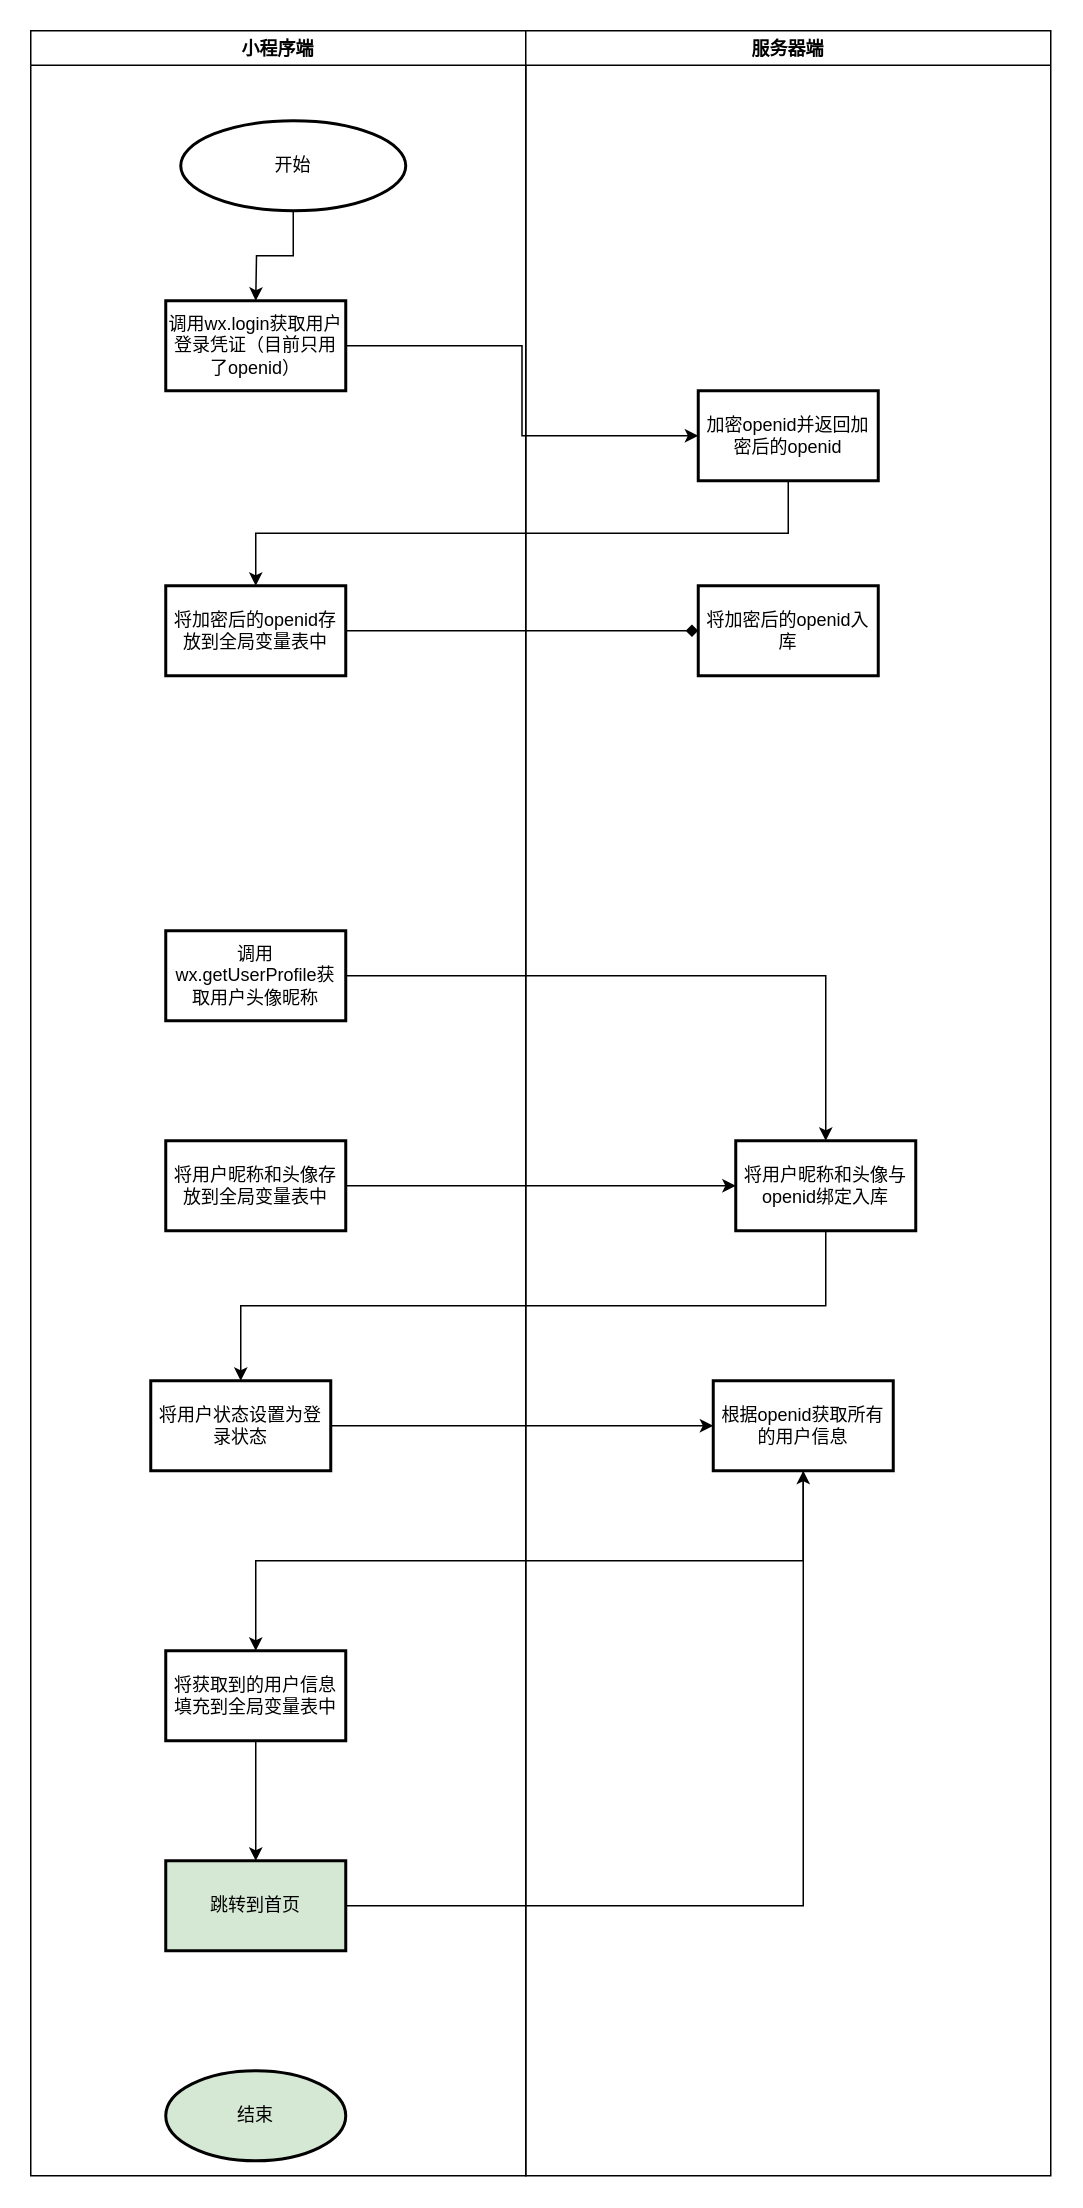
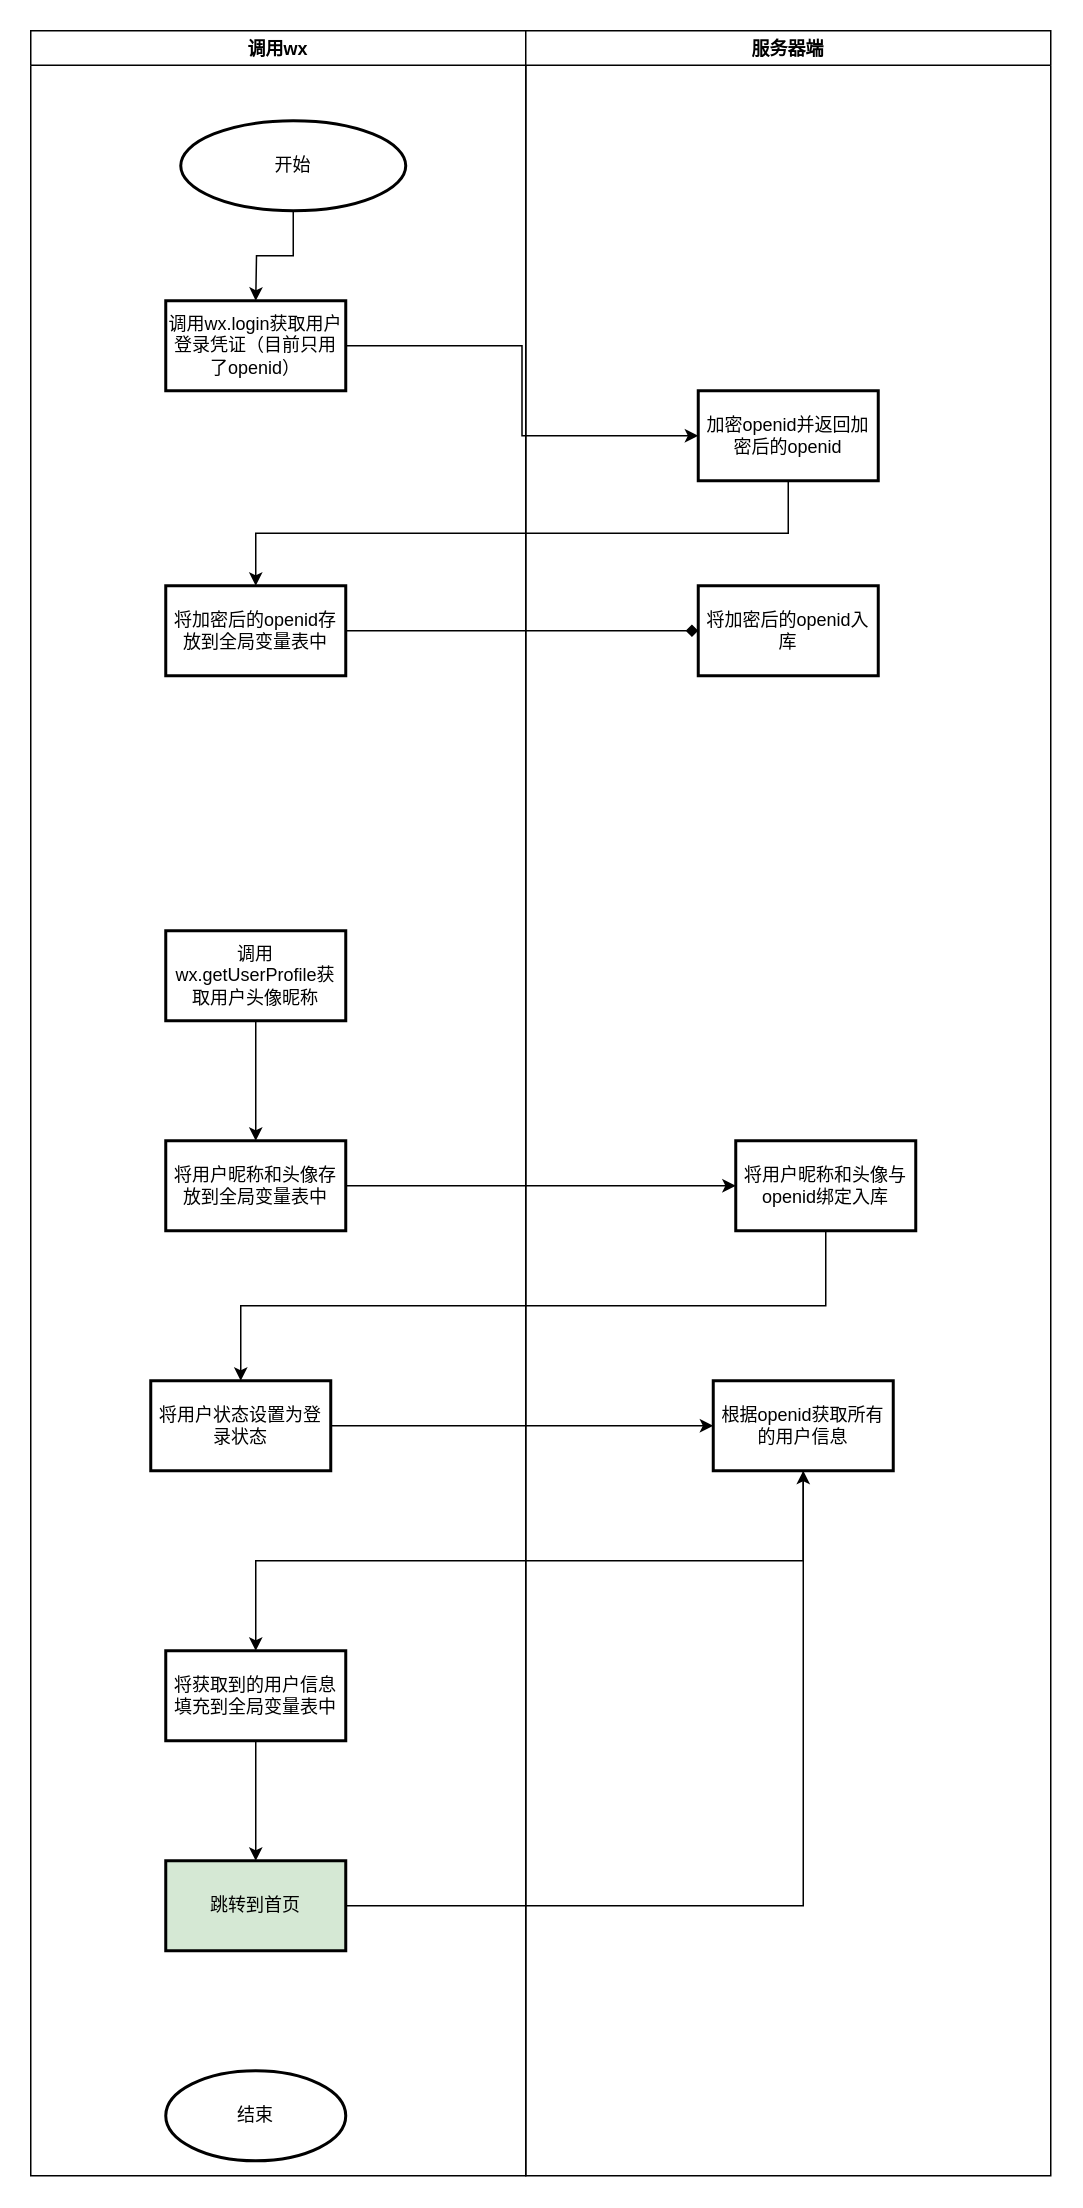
- <mxCell id="2" value="小程序端" style="swimlane;" parent="1" vertex="1"><mxGeometry x="20" y="20" width="330" height="1430" as="geometry" /></mxCell>
+ <mxCell id="2" value="调用wx" style="swimlane;" parent="1" vertex="1"><mxGeometry x="20" y="20" width="330" height="1430" as="geometry" /></mxCell>
- <mxCell id="9" value="" style="edgeStyle=orthogonalEdgeStyle;rounded=0;orthogonalLoop=1;jettySize=auto;html=1;" parent="2" source="7" target="17" edge="1"><mxGeometry relative="1" as="geometry" /></mxCell>
+ <mxCell id="9" value="" style="edgeStyle=orthogonalEdgeStyle;rounded=0;orthogonalLoop=1;jettySize=auto;html=1;" parent="2" source="7" target="8" edge="1"><mxGeometry relative="1" as="geometry" /></mxCell>
- <mxCell id="14" value="结束" style="ellipse;whiteSpace=wrap;html=1;strokeWidth=2;fillColor=#d5e8d4;" parent="2" vertex="1"><mxGeometry x="90" y="1360" width="120" height="60" as="geometry" /></mxCell>
+ <mxCell id="14" value="结束" style="ellipse;whiteSpace=wrap;html=1;strokeWidth=2;" parent="2" vertex="1"><mxGeometry x="90" y="1360" width="120" height="60" as="geometry" /></mxCell>
